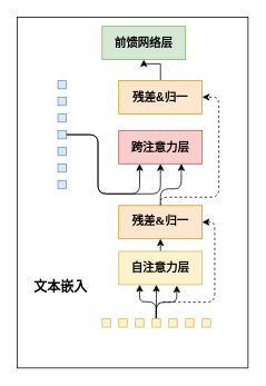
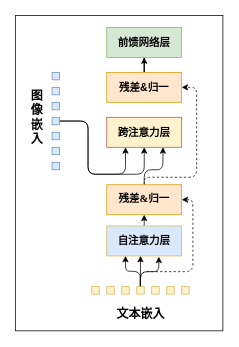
- <mxCell id="32" value="&lt;font style=&quot;font-size: 14px;&quot;&gt;&lt;b&gt;前馈网络层&lt;/b&gt;&lt;/font&gt;" style="rounded=0;whiteSpace=wrap;html=1;fillColor=#d5e8d4;strokeColor=#82b366;" vertex="1" parent="1"><mxGeometry x="122" y="31" width="100" height="40" as="geometry" /></mxCell>
+ <mxCell id="32" value="&lt;font style=&quot;font-size: 14px;&quot;&gt;&lt;b&gt;前馈网络层&lt;/b&gt;&lt;/font&gt;" style="rounded=0;whiteSpace=wrap;html=1;fillColor=#d5e8d4;strokeColor=#82b366;" vertex="1" parent="1"><mxGeometry x="142" y="36" width="100" height="40" as="geometry" /></mxCell>
+ <mxCell id="33" value="&lt;b&gt;图像嵌入&lt;/b&gt;" style="text;html=1;strokeColor=none;fillColor=none;align=center;verticalAlign=middle;whiteSpace=wrap;rounded=0;fontSize=16;" vertex="1" parent="1"><mxGeometry x="39" y="126" width="20" height="60" as="geometry" /></mxCell>
- <mxCell id="9" value="&lt;span style=&quot;font-size: 14px;&quot;&gt;&lt;b&gt;跨注意力层&lt;/b&gt;&lt;/span&gt;" style="rounded=0;whiteSpace=wrap;html=1;fillColor=#f8cecc;strokeColor=#b85450;" vertex="1" parent="1"><mxGeometry x="142" y="156" width="100" height="40" as="geometry" /></mxCell>
+ <mxCell id="9" value="&lt;span style=&quot;font-size: 14px;&quot;&gt;&lt;b&gt;跨注意力层&lt;/b&gt;&lt;/span&gt;" style="rounded=0;whiteSpace=wrap;html=1;fillColor=#fff2cc;strokeColor=#b85450;" vertex="1" parent="1"><mxGeometry x="142" y="156" width="100" height="40" as="geometry" /></mxCell>
- <mxCell id="4" value="&lt;font style=&quot;font-size: 14px;&quot;&gt;&lt;b&gt;自注意力层&lt;/b&gt;&lt;/font&gt;" style="rounded=0;whiteSpace=wrap;html=1;fontFamily=微软雅黑;fontSize=14;fillColor=#fff2cc;strokeColor=#d6b656;" vertex="1" parent="1"><mxGeometry x="142" y="301" width="100" height="40" as="geometry" /></mxCell>
+ <mxCell id="4" value="&lt;font style=&quot;font-size: 14px;&quot;&gt;&lt;b&gt;自注意力层&lt;/b&gt;&lt;/font&gt;" style="rounded=0;whiteSpace=wrap;html=1;fontFamily=微软雅黑;fontSize=14;fillColor=#dae8fc;strokeColor=#d6b656;" vertex="1" parent="1"><mxGeometry x="142" y="301" width="100" height="40" as="geometry" /></mxCell>
- <mxCell id="5" value="&lt;font style=&quot;font-size: 16px;&quot;&gt;&lt;b&gt;文本嵌入&lt;/b&gt;&lt;/font&gt;" style="text;html=1;align=center;verticalAlign=middle;resizable=0;points=[];autosize=1;strokeColor=none;fillColor=none;fontFamily=微软雅黑;" vertex="1" parent="1"><mxGeometry x="31" y="327" width="82" height="31" as="geometry" /></mxCell>
+ <mxCell id="5" value="&lt;font style=&quot;font-size: 16px;&quot;&gt;&lt;b&gt;文本嵌入&lt;/b&gt;&lt;/font&gt;" style="text;html=1;align=center;verticalAlign=middle;resizable=0;points=[];autosize=1;strokeColor=none;fillColor=none;fontFamily=微软雅黑;" vertex="1" parent="1"><mxGeometry x="146" y="402" width="82" height="31" as="geometry" /></mxCell>
